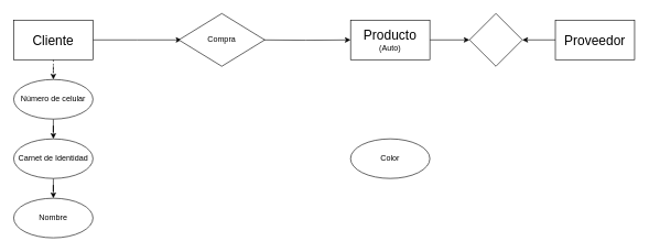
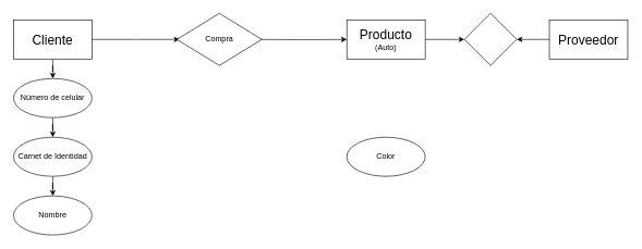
- <mxCell id="3" value="" style="edgeStyle=orthogonalEdgeStyle;rounded=0;orthogonalLoop=1;jettySize=auto;html=1;dashed=1;" edge="1" parent="1" source="4" target="13"><mxGeometry relative="1" as="geometry" /></mxCell>
+ <mxCell id="3" value="" style="edgeStyle=orthogonalEdgeStyle;rounded=0;orthogonalLoop=1;jettySize=auto;html=1;" edge="1" parent="1" source="4" target="13"><mxGeometry relative="1" as="geometry" /></mxCell>
